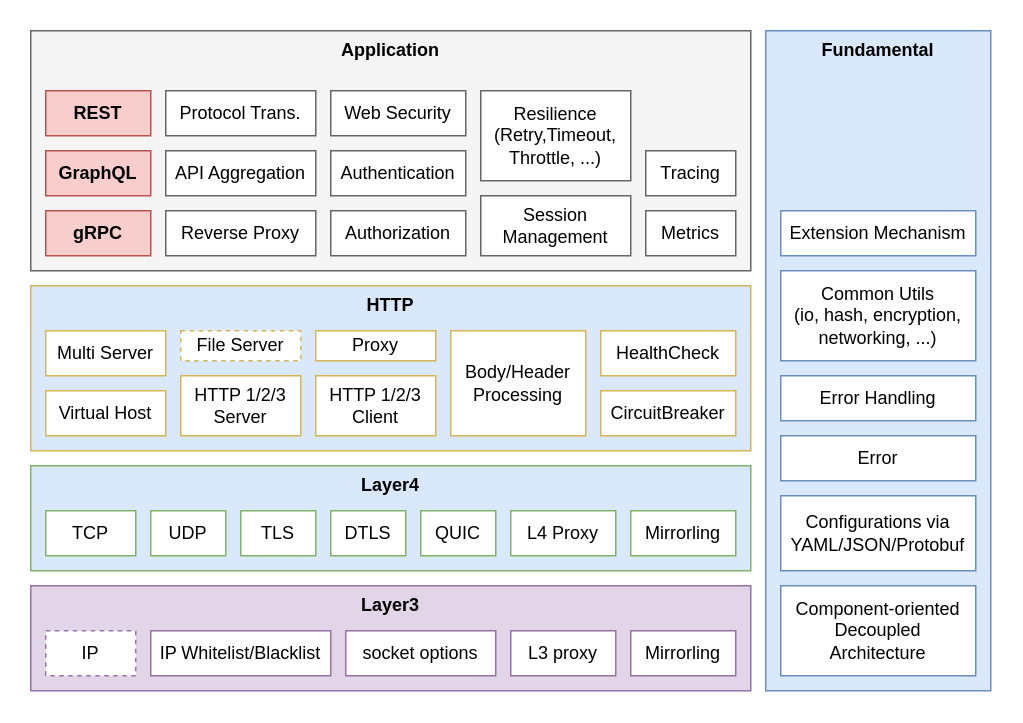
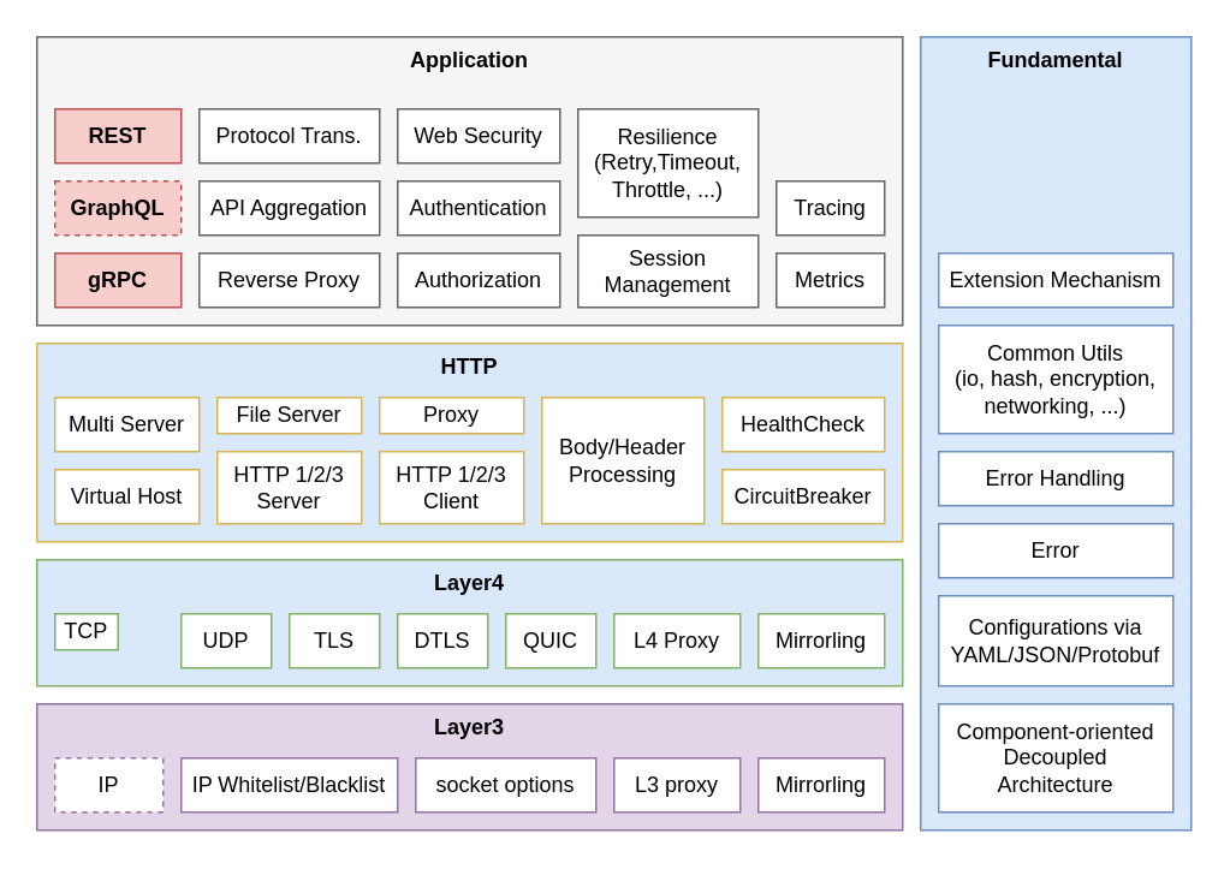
- <mxCell id="35" value="GraphQL" style="rounded=0;whiteSpace=wrap;html=1;fillColor=#f8cecc;strokeColor=#b85450;verticalAlign=middle;fontSize=12;fontStyle=1;spacing=1;fontColor=#000000;" parent="1" vertex="1"><mxGeometry x="30" y="100" width="70" height="30" as="geometry" /></mxCell>
+ <mxCell id="35" value="GraphQL" style="rounded=0;whiteSpace=wrap;html=1;fillColor=#f8cecc;strokeColor=#b85450;verticalAlign=middle;fontSize=12;fontStyle=1;spacing=1;fontColor=#000000;dashed=1;" parent="1" vertex="1"><mxGeometry x="30" y="100" width="70" height="30" as="geometry" /></mxCell>
- <mxCell id="20" value="File Server" style="rounded=0;whiteSpace=wrap;html=1;fontSize=12;fillColor=default;strokeColor=#d6b656;spacing=1;fontColor=#000000;dashed=1;" parent="1" vertex="1"><mxGeometry x="120" y="220" width="80" height="20" as="geometry" /></mxCell>
+ <mxCell id="20" value="File Server" style="rounded=0;whiteSpace=wrap;html=1;fontSize=12;fillColor=default;strokeColor=#d6b656;spacing=1;fontColor=#000000;" parent="1" vertex="1"><mxGeometry x="120" y="220" width="80" height="20" as="geometry" /></mxCell>
- <mxCell id="9" value="TCP" style="rounded=0;whiteSpace=wrap;html=1;fontSize=12;fillColor=default;strokeColor=#82b366;spacing=1;fontColor=#000000;" parent="1" vertex="1"><mxGeometry x="30" y="340" width="60" height="30" as="geometry" /></mxCell>
+ <mxCell id="9" value="TCP" style="rounded=0;whiteSpace=wrap;html=1;fontSize=12;fillColor=default;strokeColor=#82b366;spacing=1;fontColor=#000000;" parent="1" vertex="1"><mxGeometry x="30" y="340" width="35" height="20" as="geometry" /></mxCell>
